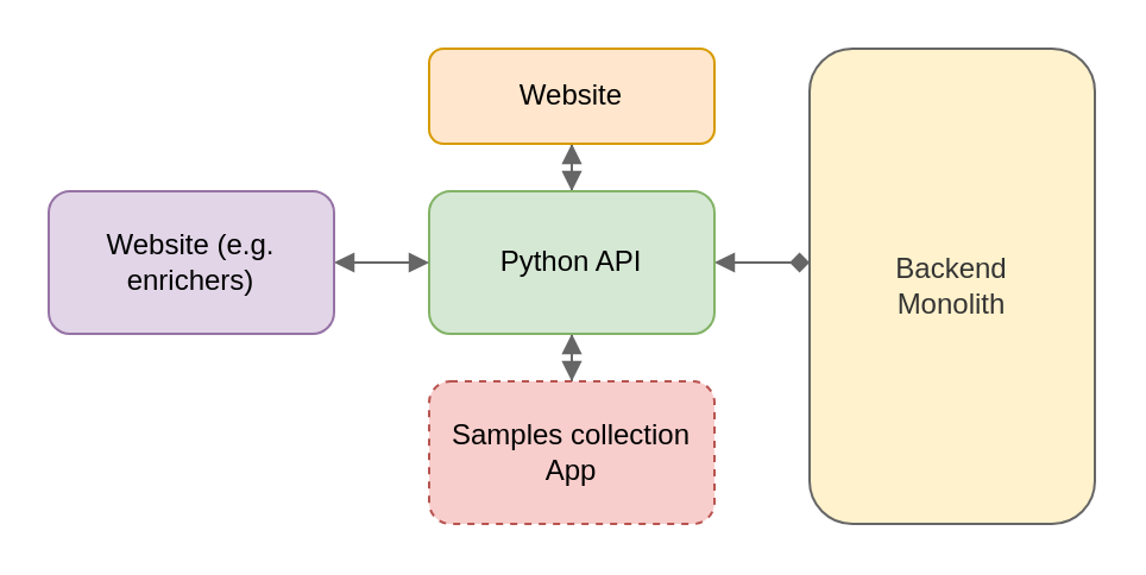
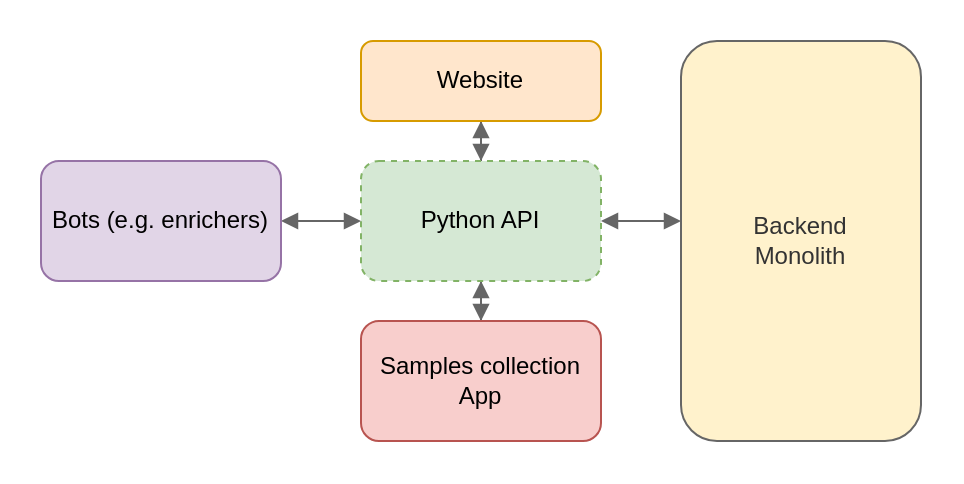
- <mxCell id="10" value="Website (e.g. enrichers)" style="rounded=1;whiteSpace=wrap;html=1;fillColor=#e1d5e7;strokeColor=#9673a6;" vertex="1" parent="1"><mxGeometry y="80" width="120" height="60" as="geometry" x="20" /></mxCell>
+ <mxCell id="10" value="Bots (e.g. enrichers)" style="rounded=1;whiteSpace=wrap;html=1;fillColor=#e1d5e7;strokeColor=#9673a6;" vertex="1" parent="1"><mxGeometry y="80" width="120" height="60" as="geometry" x="20" /></mxCell>
- <mxCell id="7" value="Python API" style="rounded=1;whiteSpace=wrap;html=1;spacing=3;fillColor=#d5e8d4;strokeColor=#82b366;" vertex="1" parent="1"><mxGeometry x="180" y="80" width="120" height="60" as="geometry" /></mxCell>
+ <mxCell id="7" value="Python API" style="rounded=1;whiteSpace=wrap;html=1;spacing=3;fillColor=#d5e8d4;strokeColor=#82b366;dashed=1;" vertex="1" parent="1"><mxGeometry x="180" y="80" width="120" height="60" as="geometry" /></mxCell>
- <mxCell id="6" style="edgeStyle=orthogonalEdgeStyle;rounded=0;orthogonalLoop=1;jettySize=auto;html=1;startArrow=block;startFill=1;endArrow=diamond;endFill=1;fillColor=#f5f5f5;strokeColor=#666666;" edge="1" parent="1" source="7" target="8"><mxGeometry relative="1" as="geometry"><Array as="points"><mxPoint x="330" y="110" /><mxPoint x="330" y="110" /></Array></mxGeometry></mxCell>
+ <mxCell id="6" style="edgeStyle=orthogonalEdgeStyle;rounded=0;orthogonalLoop=1;jettySize=auto;html=1;startArrow=block;startFill=1;endArrow=block;endFill=1;fillColor=#f5f5f5;strokeColor=#666666;" edge="1" parent="1" source="7" target="8"><mxGeometry relative="1" as="geometry"><Array as="points"><mxPoint x="330" y="110" /><mxPoint x="330" y="110" /></Array></mxGeometry></mxCell>
- <mxCell id="5" value="Samples collection App" style="rounded=1;whiteSpace=wrap;html=1;spacing=3;fillColor=#f8cecc;strokeColor=#b85450;dashed=1;" vertex="1" parent="1"><mxGeometry x="180" y="160" width="120" height="60" as="geometry" /></mxCell>
+ <mxCell id="5" value="Samples collection App" style="rounded=1;whiteSpace=wrap;html=1;spacing=3;fillColor=#f8cecc;strokeColor=#b85450;" vertex="1" parent="1"><mxGeometry x="180" y="160" width="120" height="60" as="geometry" /></mxCell>
